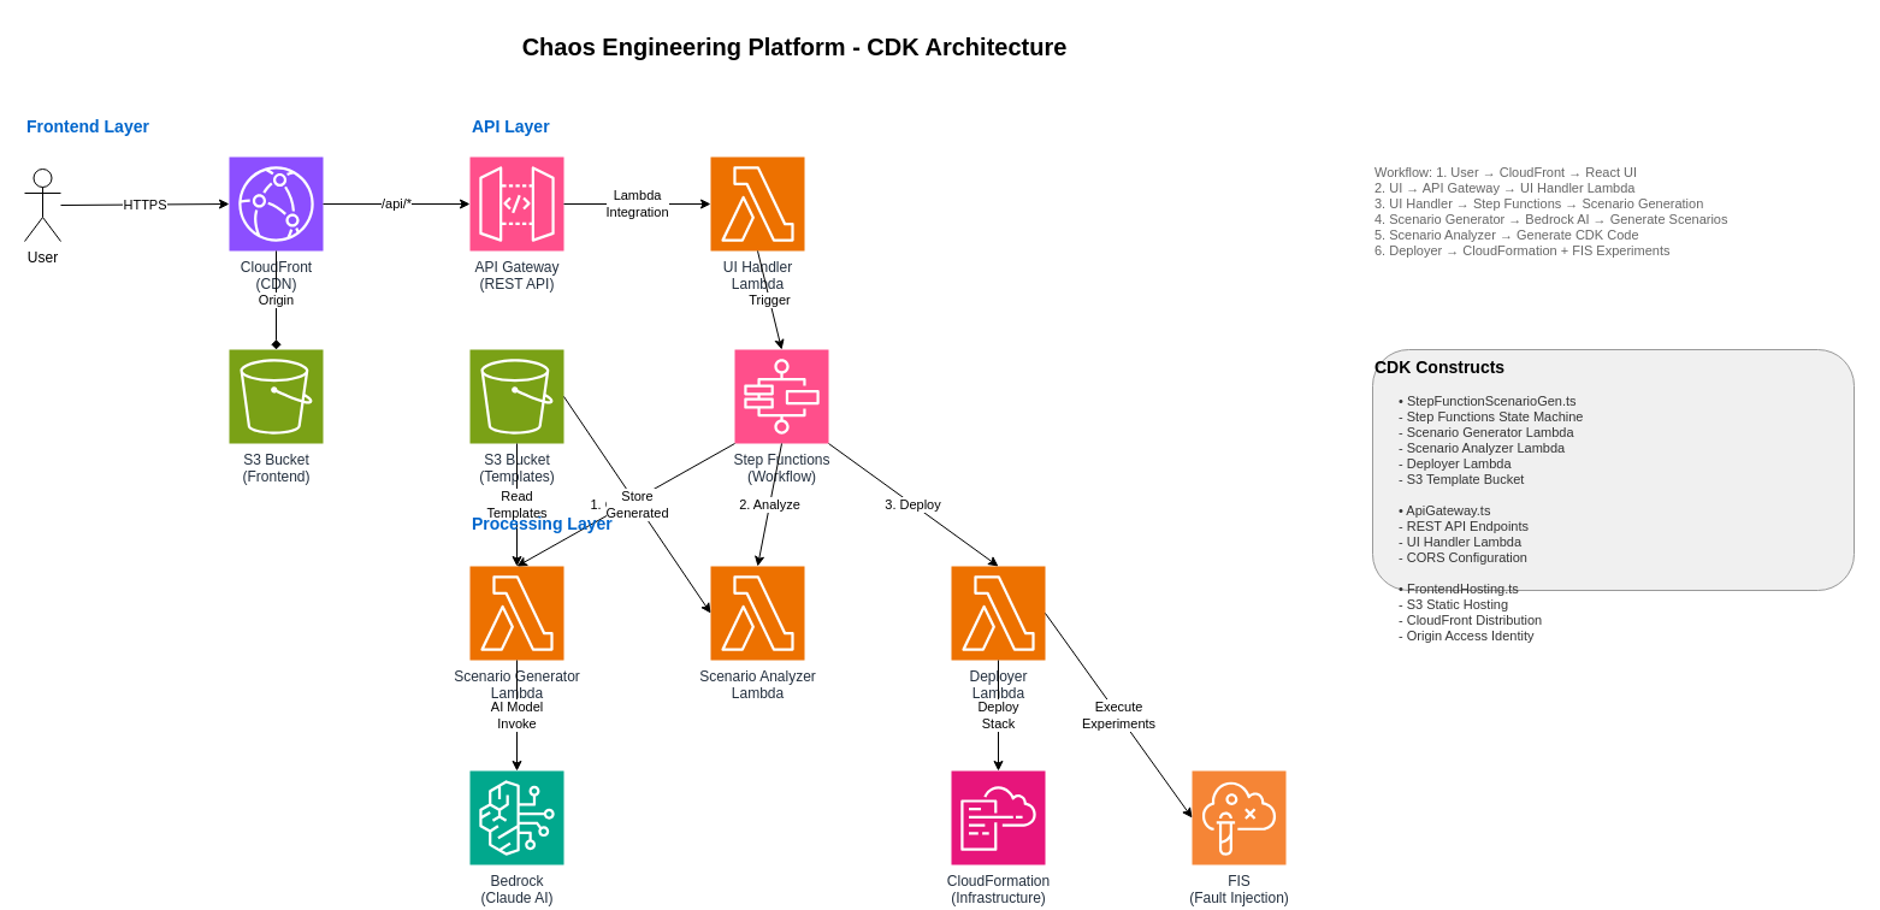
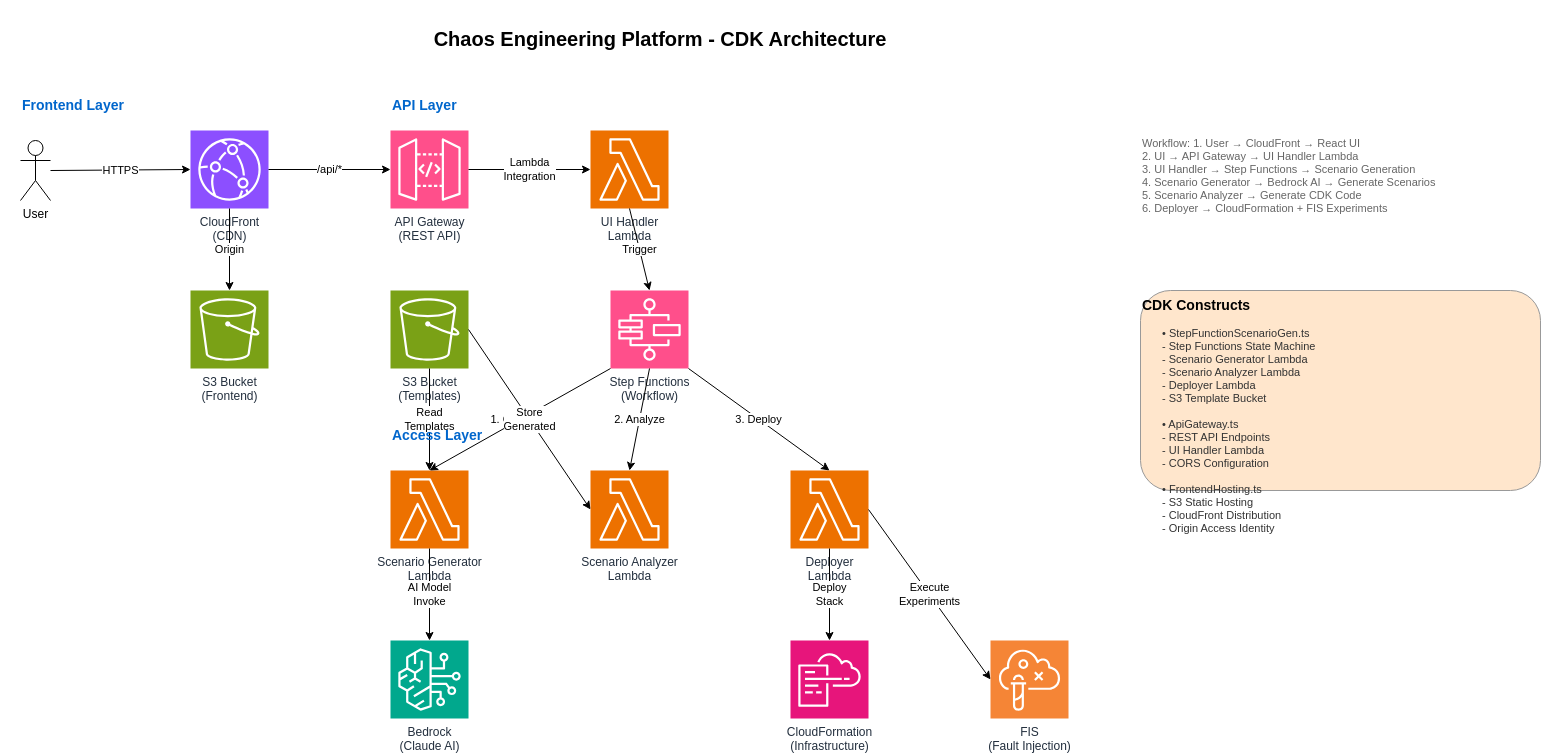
- <mxCell id="17" value="Origin" style="endArrow=diamond;html=1;rounded=0;entryX=0.5;entryY=0;entryDx=0;entryDy=0;entryPerimeter=0;exitX=0.5;exitY=1;exitDx=0;exitDy=0;exitPerimeter=0;" edge="1" parent="1" source="4" target="5"><mxGeometry width="50" height="50" relative="1" as="geometry"><mxPoint x="230" y="240" as="sourcePoint" /><mxPoint x="280" y="190" as="targetPoint" /></mxGeometry></mxCell>
+ <mxCell id="17" value="Origin" style="endArrow=classic;html=1;rounded=0;entryX=0.5;entryY=0;entryDx=0;entryDy=0;entryPerimeter=0;exitX=0.5;exitY=1;exitDx=0;exitDy=0;exitPerimeter=0;" edge="1" parent="1" source="4" target="5"><mxGeometry width="50" height="50" relative="1" as="geometry"><mxPoint x="230" y="240" as="sourcePoint" /><mxPoint x="280" y="190" as="targetPoint" /></mxGeometry></mxCell>
- <mxCell id="33" value="CDK Constructs" style="rounded=1;whiteSpace=wrap;html=1;fillColor=#f0f0f0;strokeColor=#999999;verticalAlign=top;fontSize=14;fontStyle=1;align=left;" vertex="1" parent="1"><mxGeometry x="1140" y="290" width="400" height="200" as="geometry" /></mxCell>
+ <mxCell id="33" value="CDK Constructs" style="rounded=1;whiteSpace=wrap;html=1;fillColor=#ffe6cc;strokeColor=#999999;verticalAlign=top;fontSize=14;fontStyle=1;align=left;" vertex="1" parent="1"><mxGeometry x="1140" y="290" width="400" height="200" as="geometry" /></mxCell>
- <mxCell id="31" value="Processing Layer" style="text;fontSize=14;fontStyle=1;fontColor=#0066CC;align=left;" vertex="1" parent="1"><mxGeometry x="390" y="420" width="120" height="30" as="geometry" /></mxCell>
+ <mxCell id="31" value="Access Layer" style="text;fontSize=14;fontStyle=1;fontColor=#0066CC;align=left;" vertex="1" parent="1"><mxGeometry x="390" y="420" width="120" height="30" as="geometry" /></mxCell>
